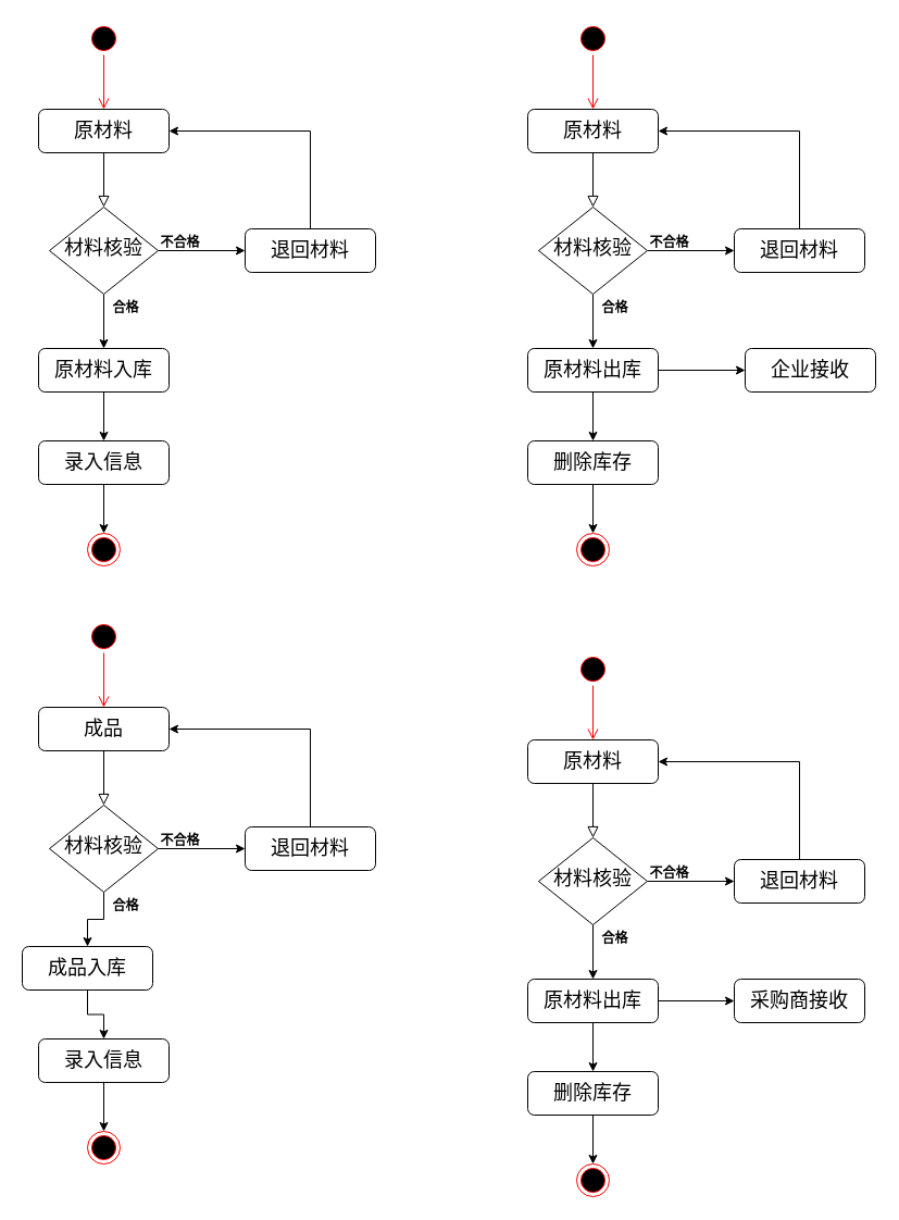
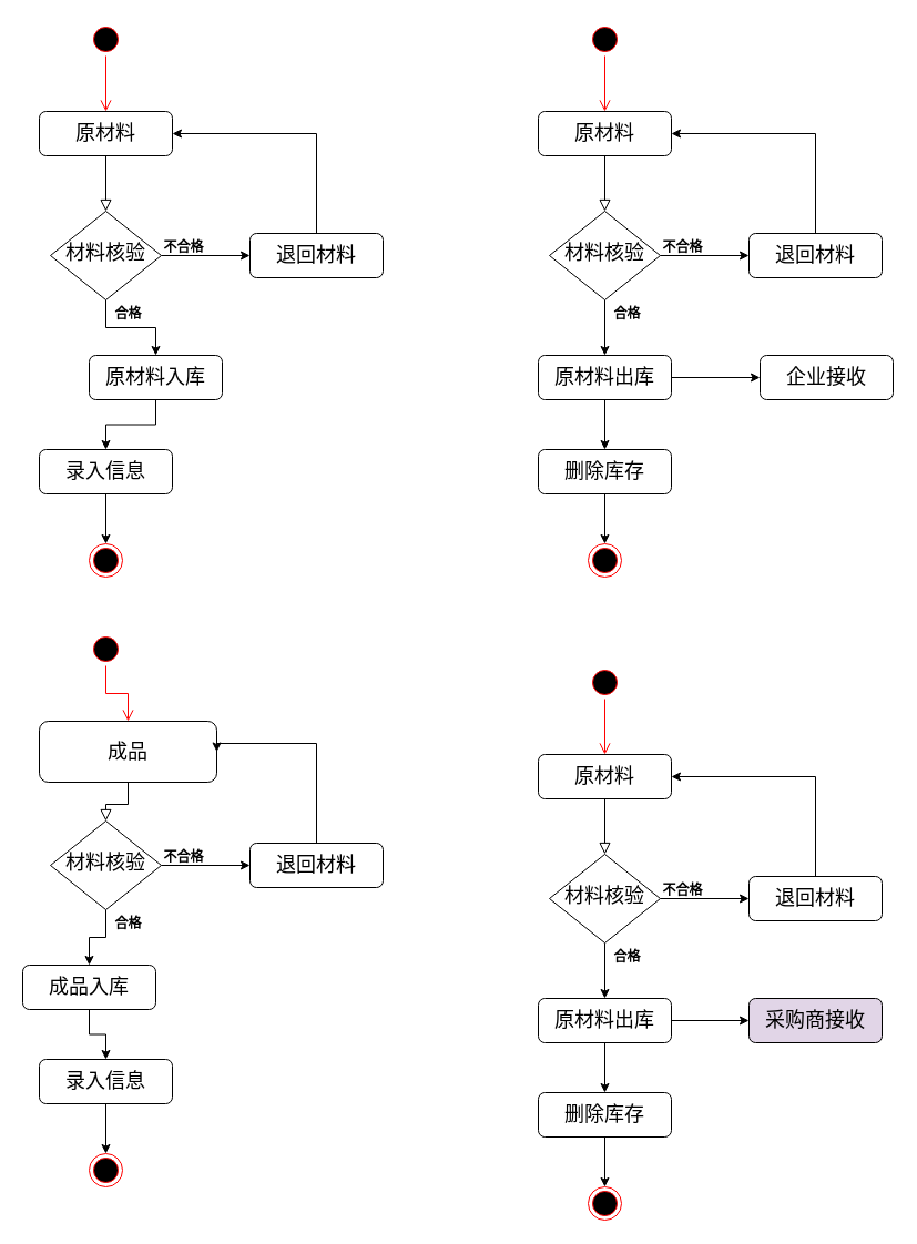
- <mxCell id="10" value="&lt;font style=&quot;font-size: 18px;&quot;&gt;原材料入库&lt;/font&gt;" style="rounded=1;whiteSpace=wrap;html=1;fontSize=12;glass=0;strokeWidth=1;shadow=0;" parent="1" vertex="1"><mxGeometry x="35" y="320" width="120" height="40" as="geometry" /></mxCell>
+ <mxCell id="10" value="&lt;font style=&quot;font-size: 18px;&quot;&gt;原材料入库&lt;/font&gt;" style="rounded=1;whiteSpace=wrap;html=1;fontSize=12;glass=0;strokeWidth=1;shadow=0;" parent="1" vertex="1"><mxGeometry x="80" y="320" width="120" height="40" as="geometry" /></mxCell>
- <mxCell id="37" value="&lt;font style=&quot;font-size: 18px;&quot;&gt;成品&lt;/font&gt;" style="rounded=1;whiteSpace=wrap;html=1;fontSize=12;glass=0;strokeWidth=1;shadow=0;" vertex="1" parent="1"><mxGeometry x="35" y="650" width="120" height="40" as="geometry" /></mxCell>
+ <mxCell id="37" value="&lt;font style=&quot;font-size: 18px;&quot;&gt;成品&lt;/font&gt;" style="rounded=1;whiteSpace=wrap;html=1;fontSize=12;glass=0;strokeWidth=1;shadow=0;" vertex="1" parent="1"><mxGeometry x="35" y="650" width="160" height="55" as="geometry" /></mxCell>
- <mxCell id="69" value="&lt;font style=&quot;font-size: 18px;&quot;&gt;采购商接收&lt;/font&gt;" style="rounded=1;whiteSpace=wrap;html=1;fontSize=12;glass=0;strokeWidth=1;shadow=0;" vertex="1" parent="1"><mxGeometry x="675" y="900" width="120" height="40" as="geometry" /></mxCell>
+ <mxCell id="69" value="&lt;font style=&quot;font-size: 18px;&quot;&gt;采购商接收&lt;/font&gt;" style="rounded=1;whiteSpace=wrap;html=1;fontSize=12;glass=0;strokeWidth=1;shadow=0;fillColor=#e1d5e7;" vertex="1" parent="1"><mxGeometry x="675" y="900" width="120" height="40" as="geometry" /></mxCell>
